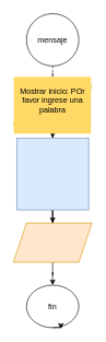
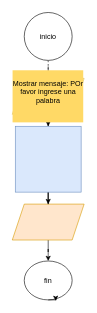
- <mxCell id="3" value="mensaje" style="ellipse;whiteSpace=wrap;html=1;aspect=fixed;" vertex="1" parent="1"><mxGeometry x="40" y="20" width="80" height="80" as="geometry" /></mxCell>
+ <mxCell id="3" value="inicio" style="ellipse;whiteSpace=wrap;html=1;aspect=fixed;" vertex="1" parent="1"><mxGeometry x="40" y="20" width="80" height="80" as="geometry" /></mxCell>
- <mxCell id="6" value="&#10;Mostrar inicio: POr favor ingrese una palabra&#10;&#10;" style="shape=parallelogram;perimeter=parallelogramPerimeter;whiteSpace=wrap;html=1;fixedSize=1;labelBackgroundColor=#FFD966;fillColor=#fff2cc;strokeColor=#d6b656;" vertex="1" parent="1"><mxGeometry x="20" y="130" width="120" height="60" as="geometry" /></mxCell>
+ <mxCell id="6" value="&#10;Mostrar mensaje: POr favor ingrese una palabra&#10;&#10;" style="shape=parallelogram;perimeter=parallelogramPerimeter;whiteSpace=wrap;html=1;fixedSize=1;labelBackgroundColor=#FFD966;fillColor=#fff2cc;strokeColor=#d6b656;" vertex="1" parent="1"><mxGeometry x="20" y="130" width="120" height="60" as="geometry" /></mxCell>
